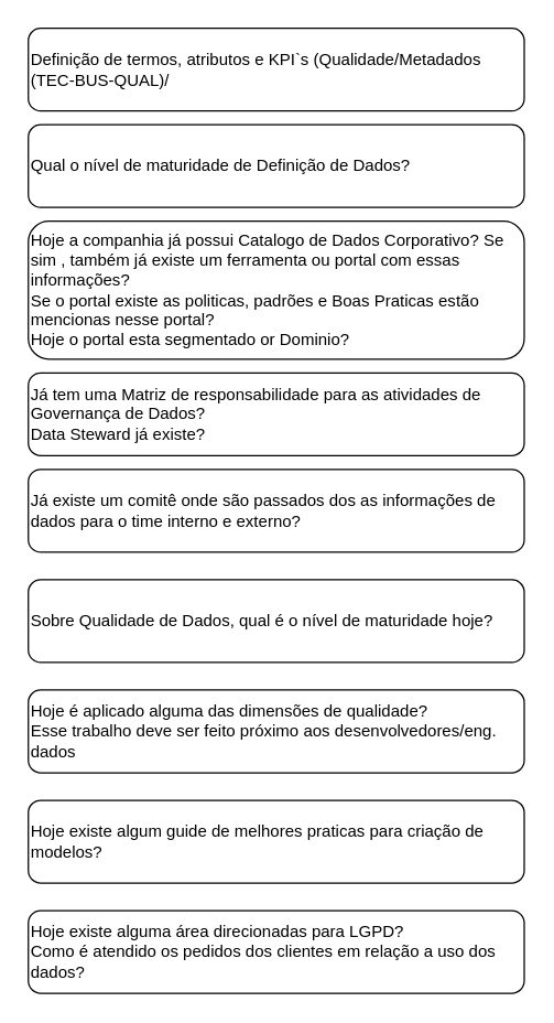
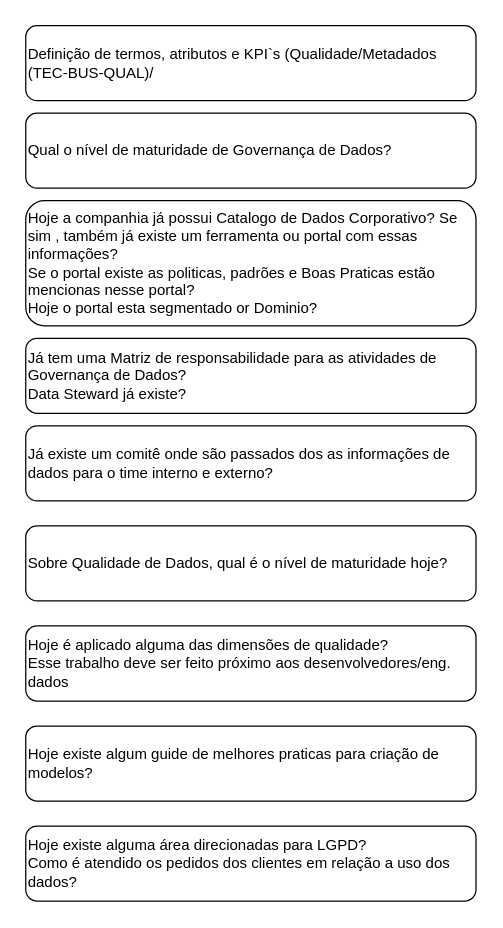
- <mxCell id="3" value="Qual o nível de maturidade de Definição de Dados?" style="rounded=1;whiteSpace=wrap;html=1;align=left;" vertex="1" parent="1"><mxGeometry x="20" y="90" width="360" height="60" as="geometry" /></mxCell>
+ <mxCell id="3" value="Qual o nível de maturidade de Governança de Dados?" style="rounded=1;whiteSpace=wrap;html=1;align=left;" vertex="1" parent="1"><mxGeometry x="20" y="90" width="360" height="60" as="geometry" /></mxCell>
